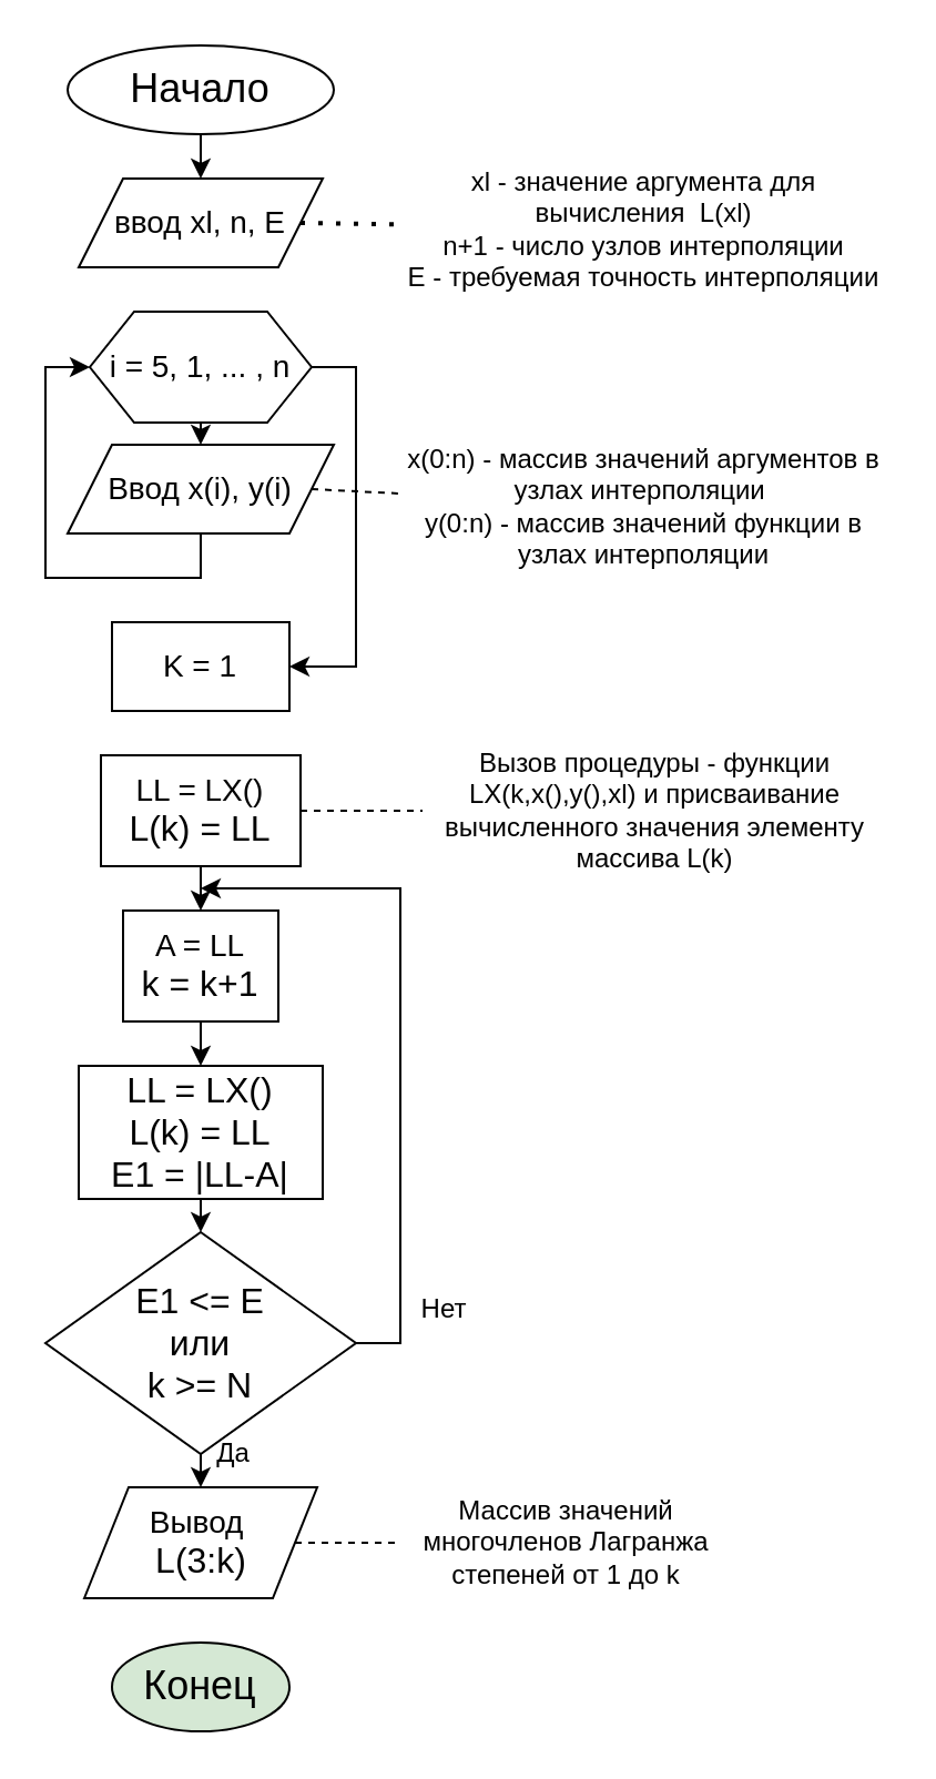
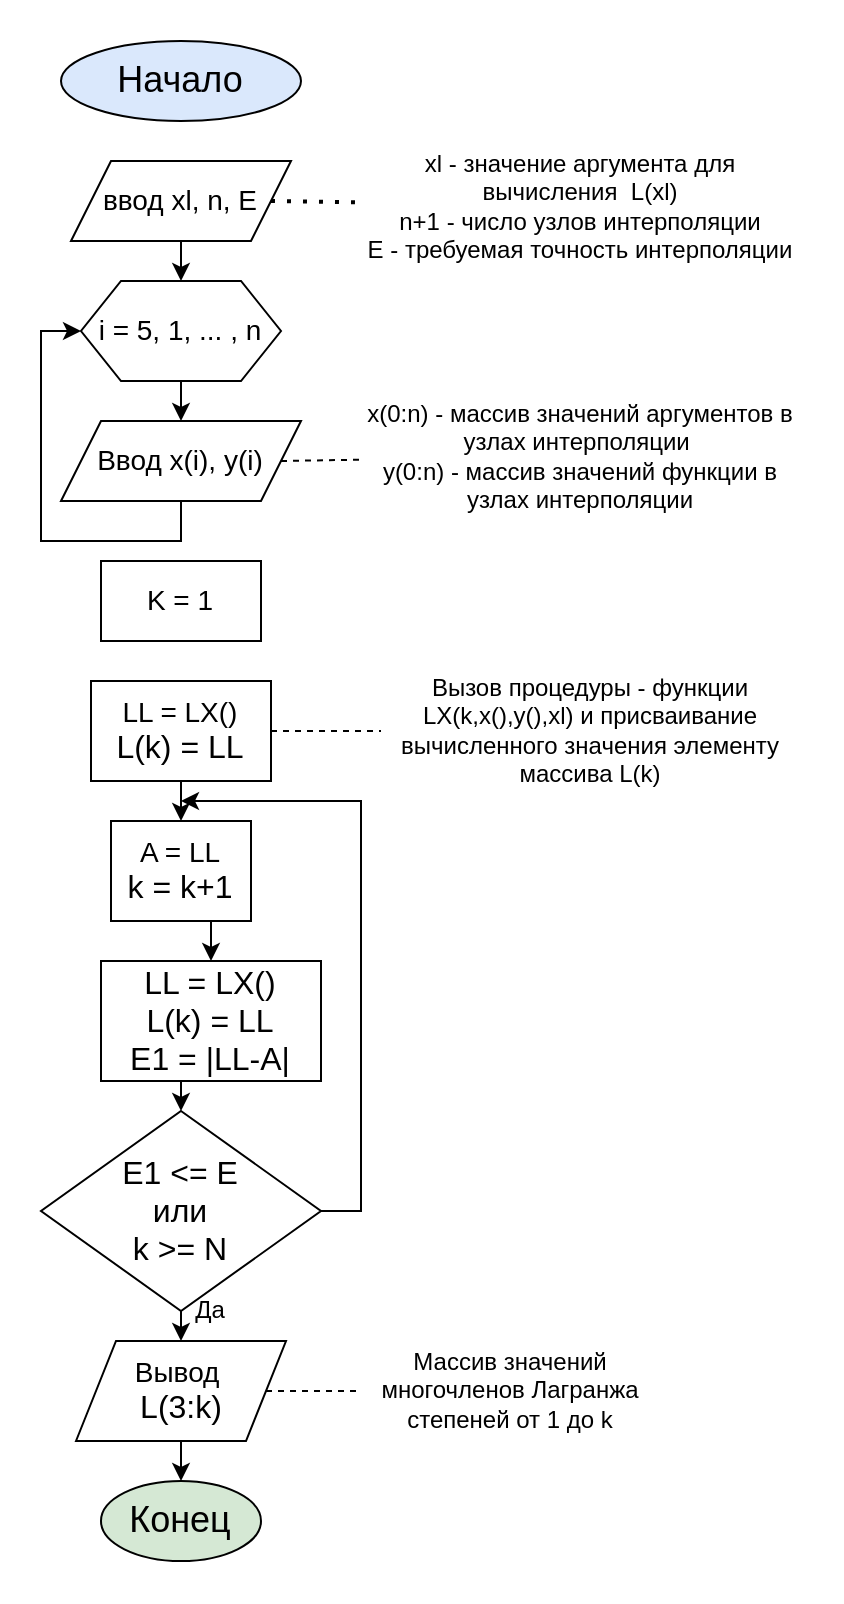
- <mxCell id="3" value="&lt;font style=&quot;font-size: 18px;&quot;&gt;Начало&lt;/font&gt;" style="ellipse;whiteSpace=wrap;html=1;" vertex="1" parent="1"><mxGeometry x="30" width="120" height="40" as="geometry" y="20" /></mxCell>
+ <mxCell id="3" value="&lt;font style=&quot;font-size: 18px;&quot;&gt;Начало&lt;/font&gt;" style="ellipse;whiteSpace=wrap;html=1;fillColor=#dae8fc;" vertex="1" parent="1"><mxGeometry x="30" width="120" height="40" as="geometry" y="20" /></mxCell>
- <mxCell id="2" style="edgeStyle=orthogonalEdgeStyle;rounded=0;orthogonalLoop=1;jettySize=auto;html=1;exitX=0.5;exitY=1;exitDx=0;exitDy=0;entryX=0.5;entryY=0;entryDx=0;entryDy=0;" edge="1" parent="1" source="3" target="5"><mxGeometry relative="1" as="geometry" /></mxCell>
+ <mxCell id="4" style="edgeStyle=orthogonalEdgeStyle;rounded=0;orthogonalLoop=1;jettySize=auto;html=1;exitX=0.5;exitY=1;exitDx=0;exitDy=0;entryX=0.5;entryY=0;entryDx=0;entryDy=0;" edge="1" parent="1" source="5" target="8"><mxGeometry relative="1" as="geometry" /></mxCell>
- <mxCell id="10" value="&lt;font style=&quot;font-size: 14px;&quot;&gt;Ввод x(i), y(i)&lt;/font&gt;" style="shape=parallelogram;perimeter=parallelogramPerimeter;whiteSpace=wrap;html=1;fixedSize=1;" vertex="1" parent="1"><mxGeometry x="30" y="200" width="120" height="40" as="geometry" /></mxCell>
+ <mxCell id="10" value="&lt;font style=&quot;font-size: 14px;&quot;&gt;Ввод x(i), y(i)&lt;/font&gt;" style="shape=parallelogram;perimeter=parallelogramPerimeter;whiteSpace=wrap;html=1;fixedSize=1;" vertex="1" parent="1"><mxGeometry x="30" y="210" width="120" height="40" as="geometry" /></mxCell>
- <mxCell id="7" style="edgeStyle=orthogonalEdgeStyle;rounded=0;orthogonalLoop=1;jettySize=auto;html=1;exitX=1;exitY=0.5;exitDx=0;exitDy=0;entryX=1;entryY=0.5;entryDx=0;entryDy=0;" edge="1" parent="1" source="8" target="11"><mxGeometry relative="1" as="geometry" /></mxCell>
- <mxCell id="17" value="&lt;font size=&quot;3&quot;&gt;LL = LX()&lt;/font&gt;&lt;div&gt;&lt;font size=&quot;3&quot;&gt;L(k) = LL&lt;/font&gt;&lt;/div&gt;&lt;div&gt;&lt;font size=&quot;3&quot;&gt;E1 = |LL-A|&lt;/font&gt;&lt;/div&gt;" style="rounded=0;whiteSpace=wrap;html=1;" vertex="1" parent="1"><mxGeometry x="35" y="480" width="110" height="60" as="geometry" /></mxCell>
+ <mxCell id="17" value="&lt;font size=&quot;3&quot;&gt;LL = LX()&lt;/font&gt;&lt;div&gt;&lt;font size=&quot;3&quot;&gt;L(k) = LL&lt;/font&gt;&lt;/div&gt;&lt;div&gt;&lt;font size=&quot;3&quot;&gt;E1 = |LL-A|&lt;/font&gt;&lt;/div&gt;" style="rounded=0;whiteSpace=wrap;html=1;" vertex="1" parent="1"><mxGeometry x="50" y="480" width="110" height="60" as="geometry" /></mxCell>
- <mxCell id="25" value="Нет" style="text;html=1;align=center;verticalAlign=middle;whiteSpace=wrap;rounded=0;" vertex="1" parent="1"><mxGeometry x="170" y="575" width="60" height="30" as="geometry" /></mxCell>
+ <mxCell id="21" style="edgeStyle=orthogonalEdgeStyle;rounded=0;orthogonalLoop=1;jettySize=auto;html=1;exitX=0.5;exitY=1;exitDx=0;exitDy=0;entryX=0.5;entryY=0;entryDx=0;entryDy=0;" edge="1" parent="1" source="22" target="23"><mxGeometry relative="1" as="geometry" /></mxCell>
